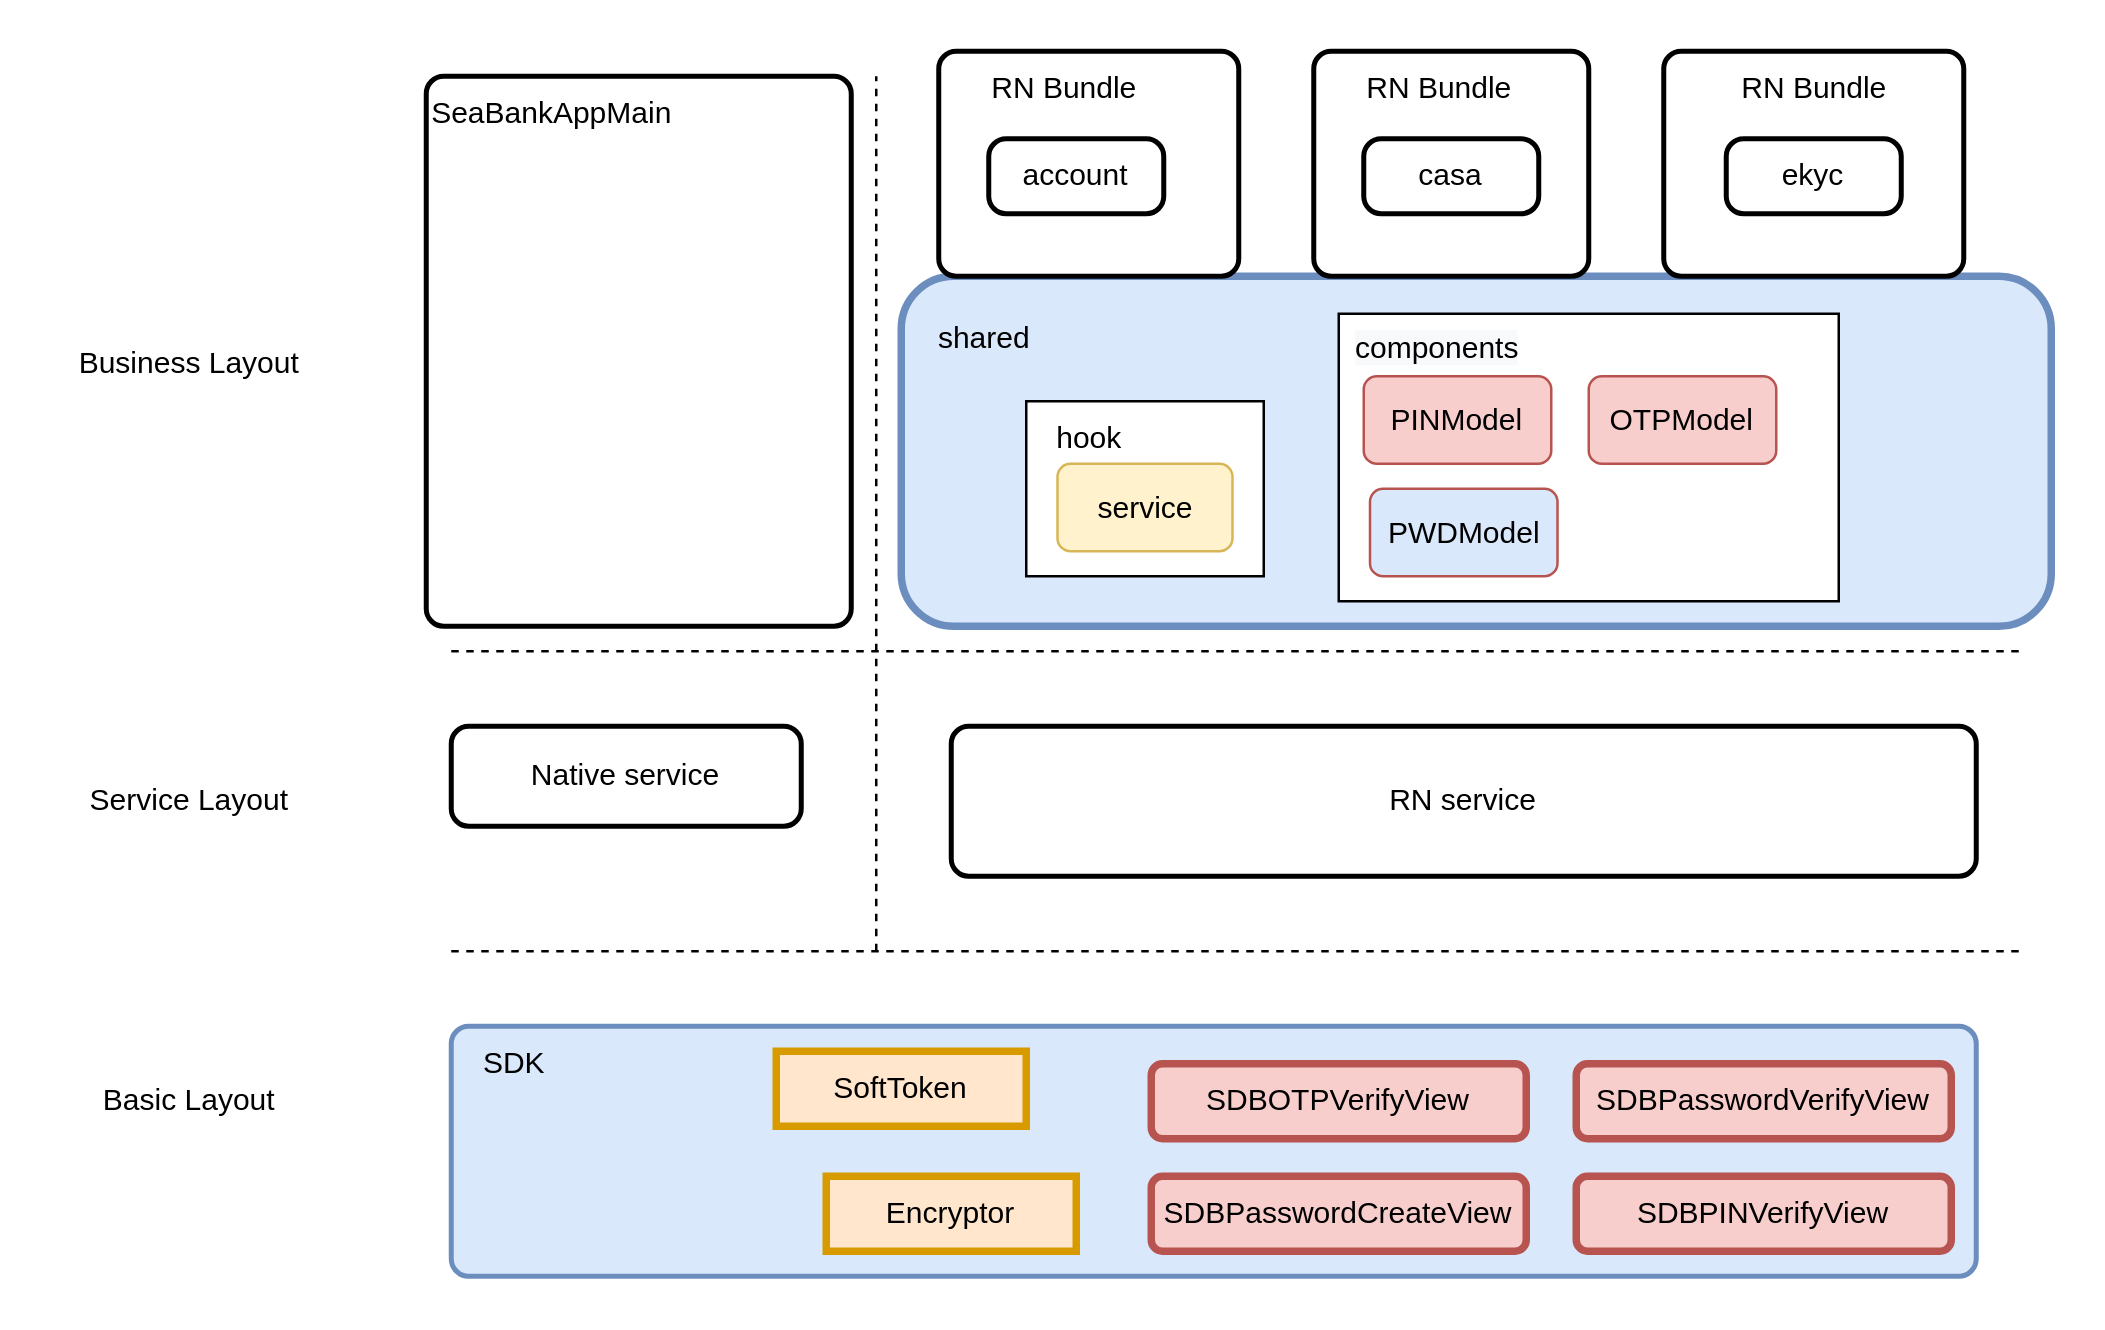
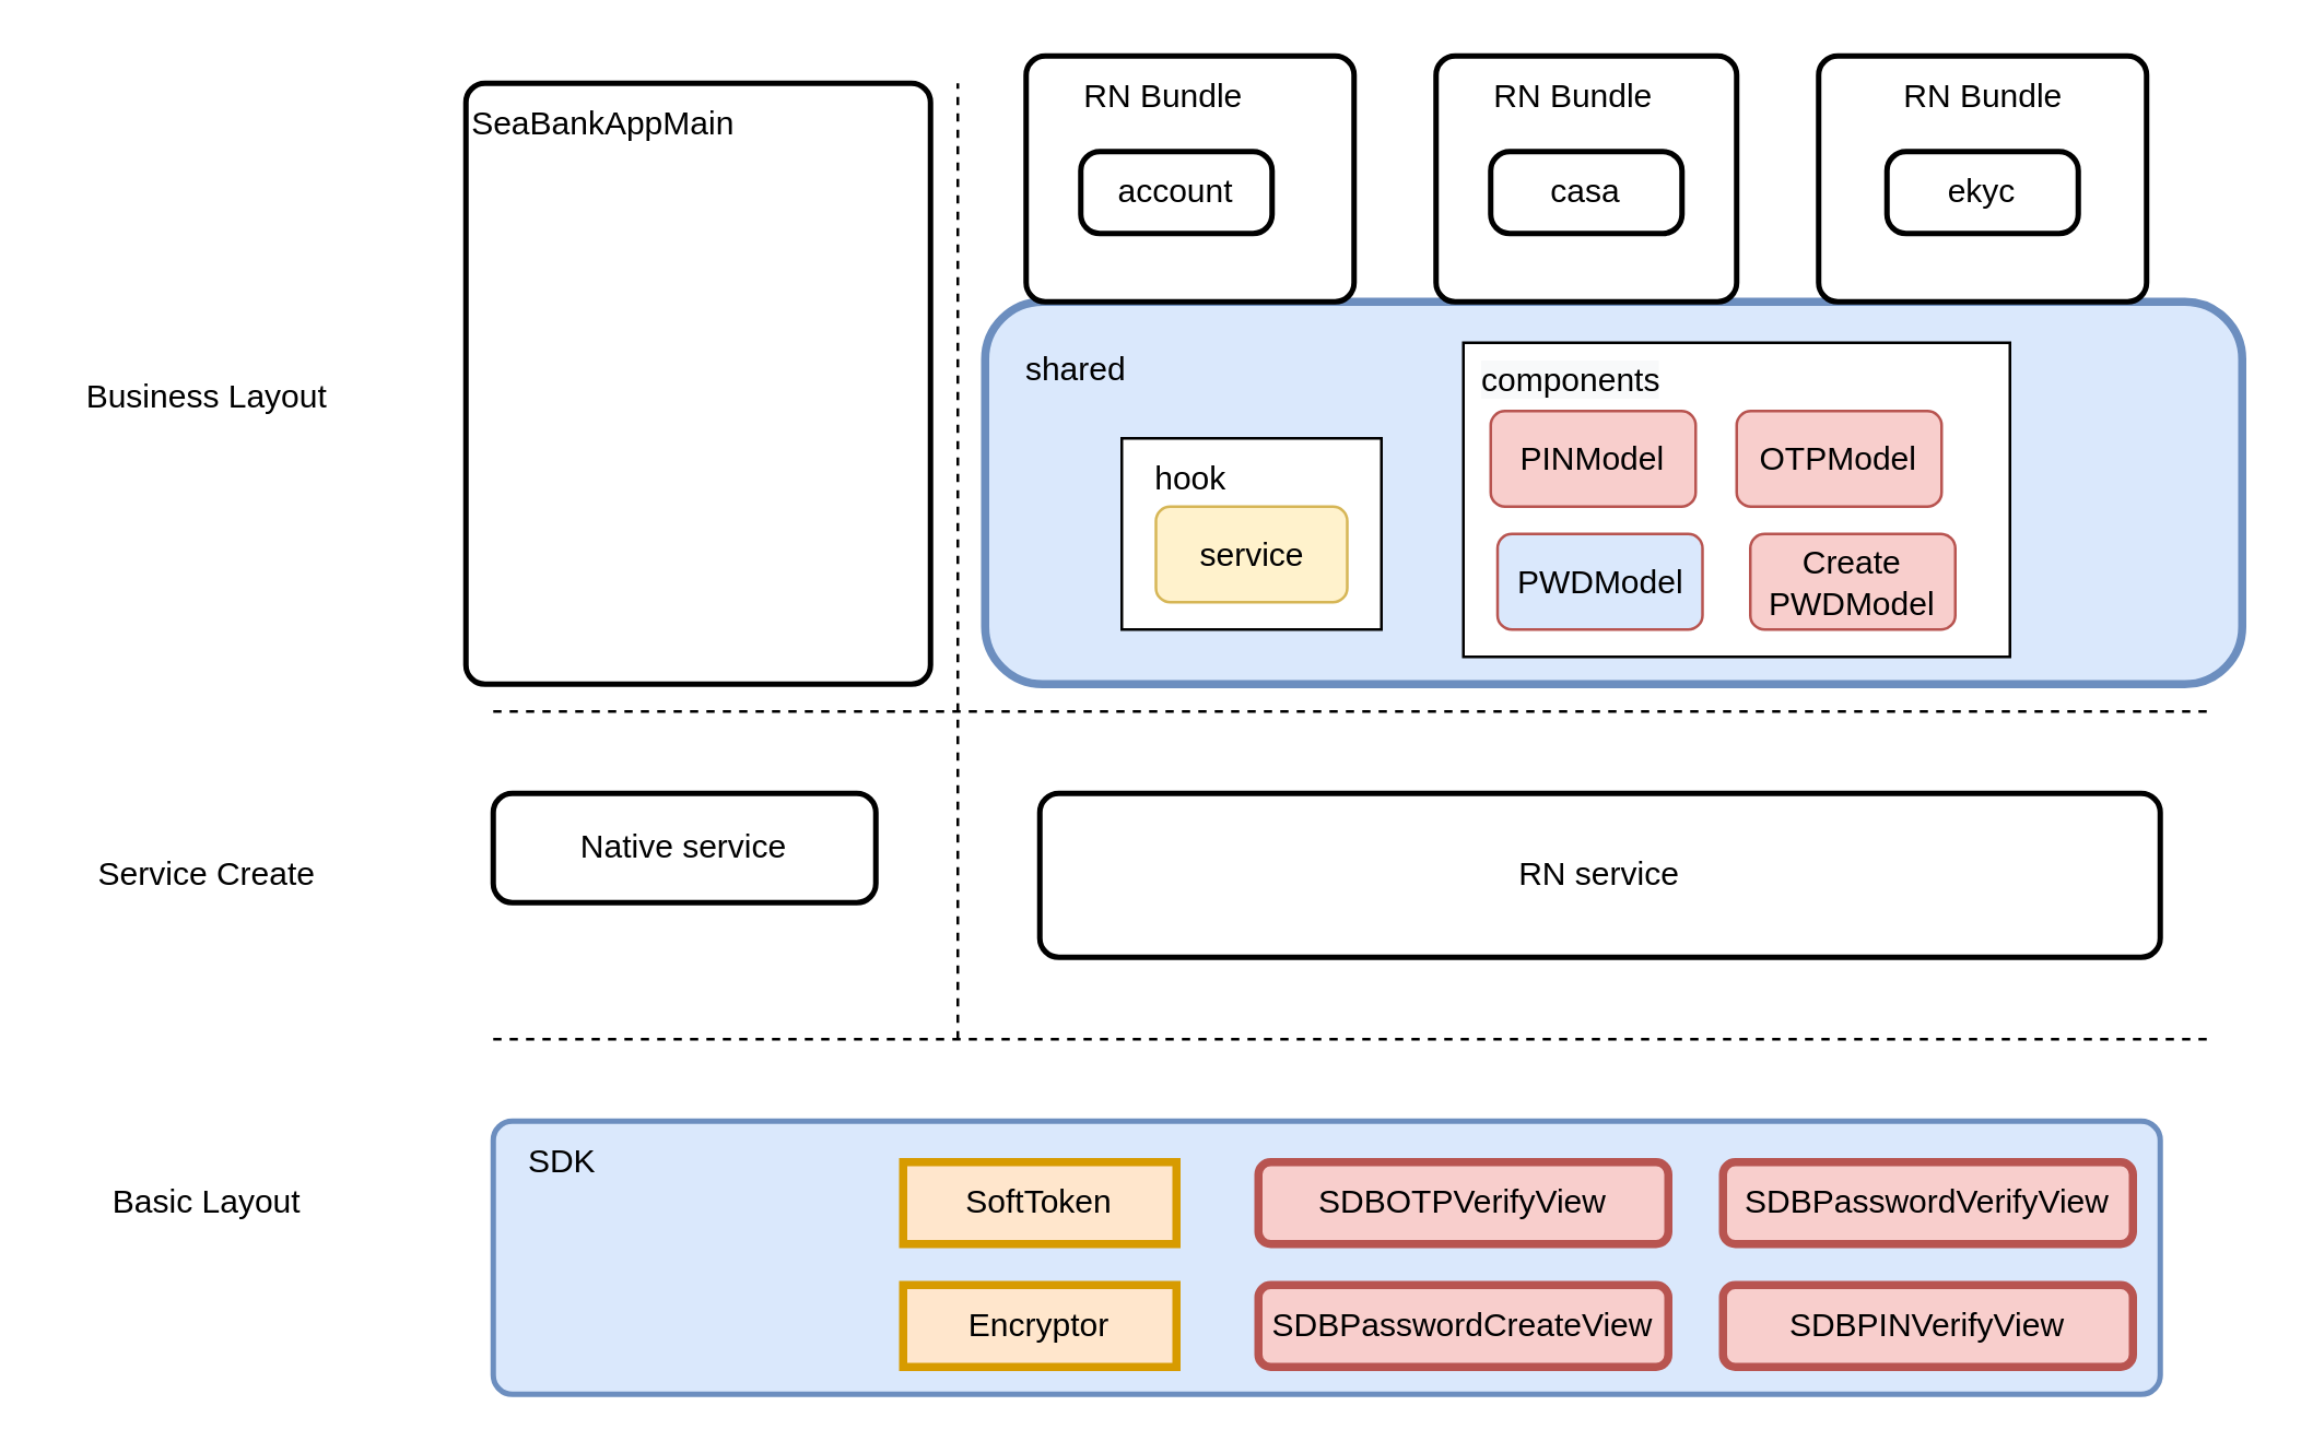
+ <mxCell id="32" value="Create PWDModel" style="rounded=1;whiteSpace=wrap;html=1;fillColor=#f8cecc;strokeColor=#b85450;" vertex="1" parent="1"><mxGeometry x="640" y="195" width="75" height="35" as="geometry" /></mxCell>
- <mxCell id="19" value="Service Layout" style="text;html=1;align=center;verticalAlign=middle;resizable=0;points=[];autosize=1;strokeColor=none;fillColor=none;" vertex="1" parent="1"><mxGeometry x="25" y="305" width="100" height="30" as="geometry" /></mxCell>
+ <mxCell id="19" value="Service Create" style="text;html=1;align=center;verticalAlign=middle;resizable=0;points=[];autosize=1;strokeColor=none;fillColor=none;" vertex="1" parent="1"><mxGeometry x="25" y="305" width="100" height="30" as="geometry" /></mxCell>
- <mxCell id="38" value="SoftToken" style="whiteSpace=wrap;html=1;strokeWidth=3;fillColor=#ffe6cc;strokeColor=#d79b00;" vertex="1" parent="1"><mxGeometry x="310" y="420" width="100" height="30" as="geometry" /></mxCell>
+ <mxCell id="38" value="SoftToken" style="whiteSpace=wrap;html=1;strokeWidth=3;fillColor=#ffe6cc;strokeColor=#d79b00;" vertex="1" parent="1"><mxGeometry x="330" y="425" width="100" height="30" as="geometry" /></mxCell>
